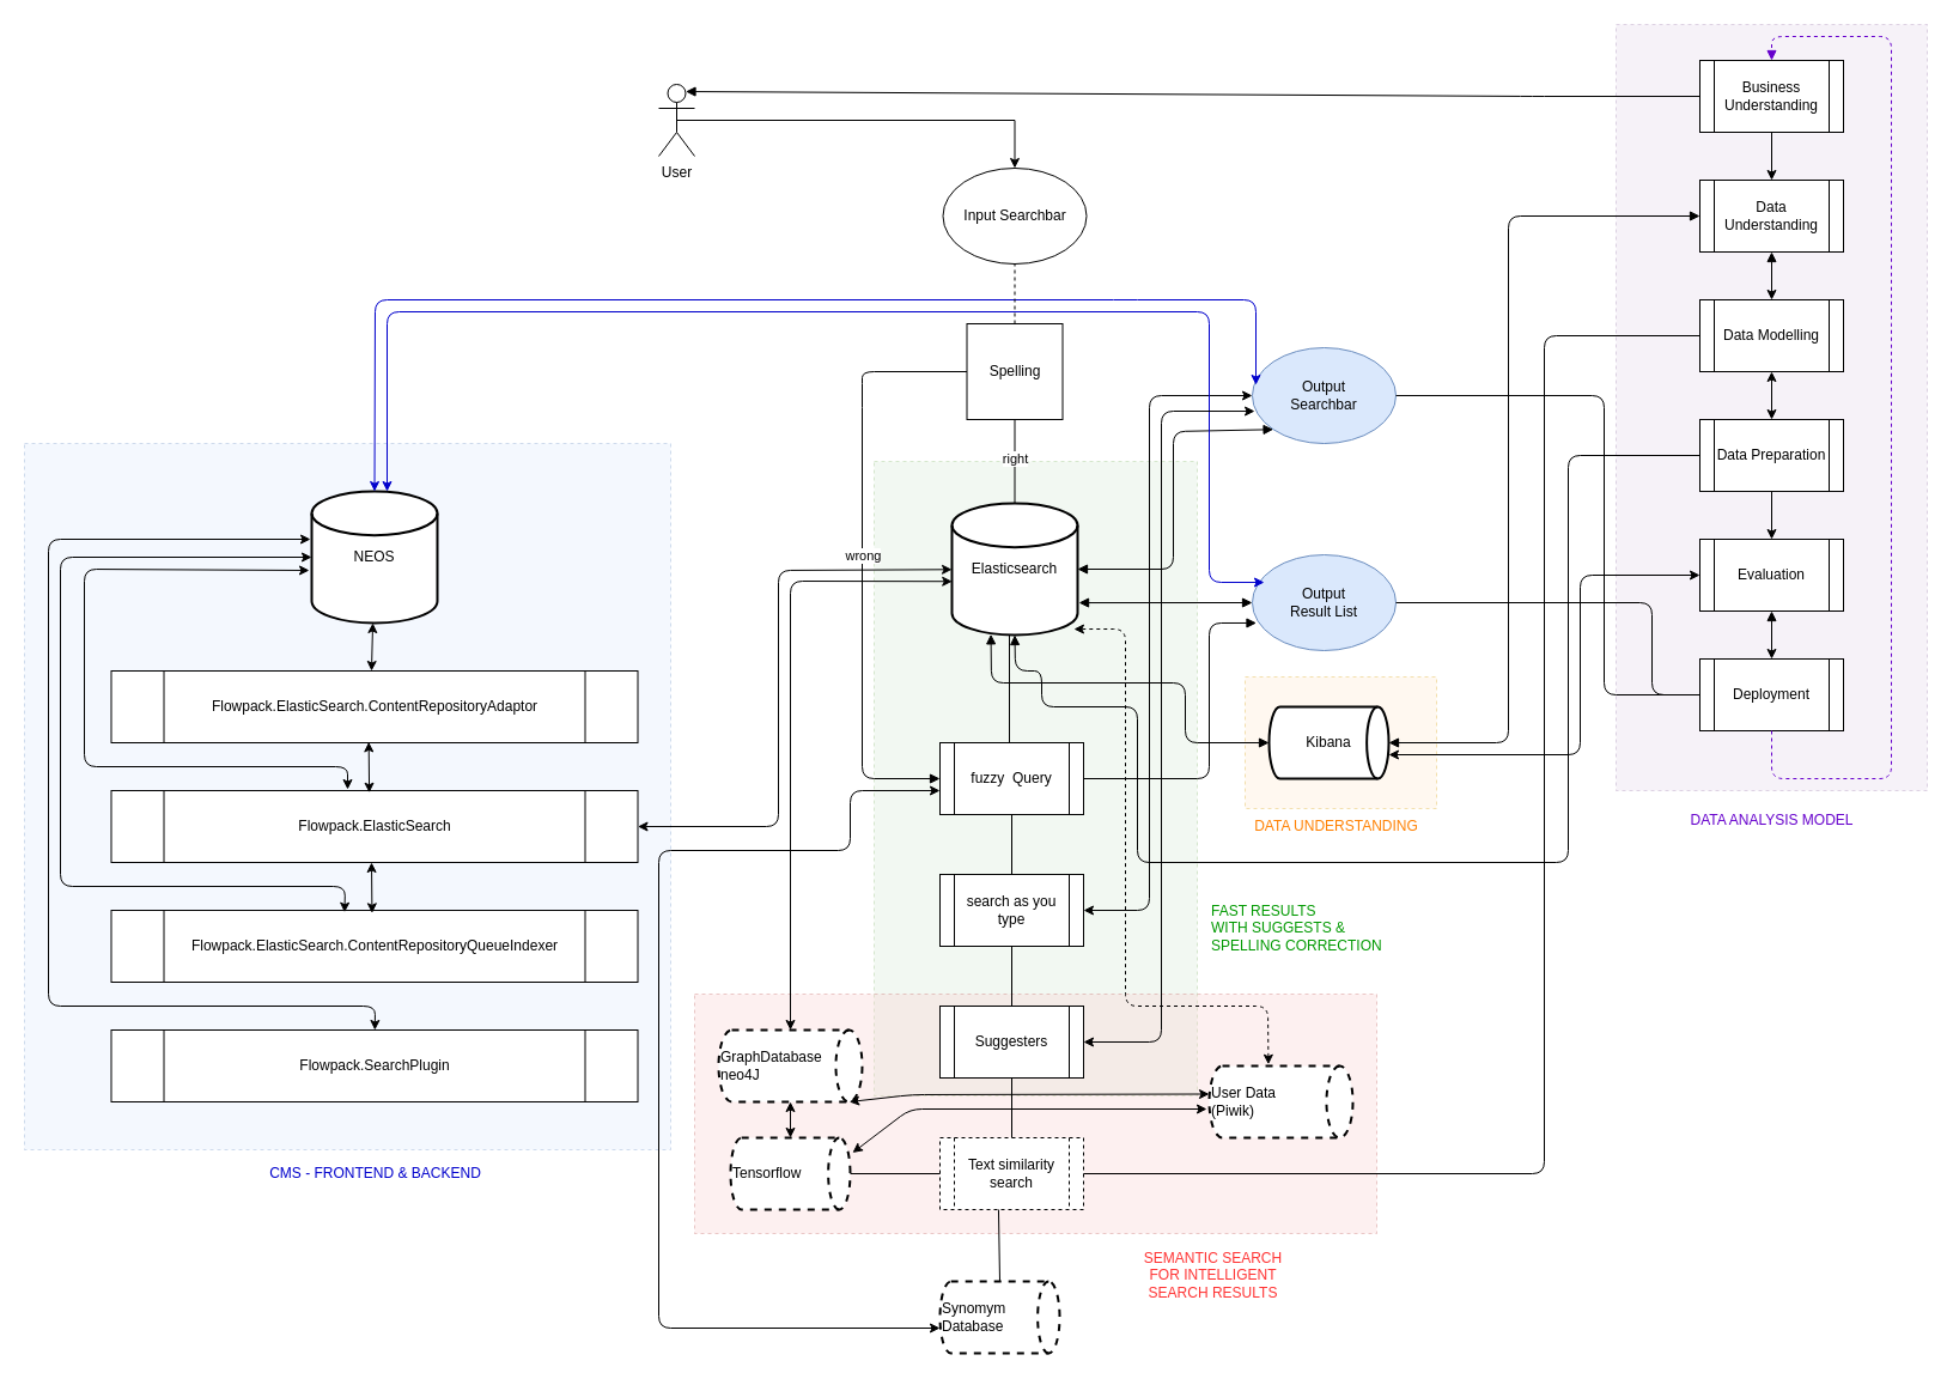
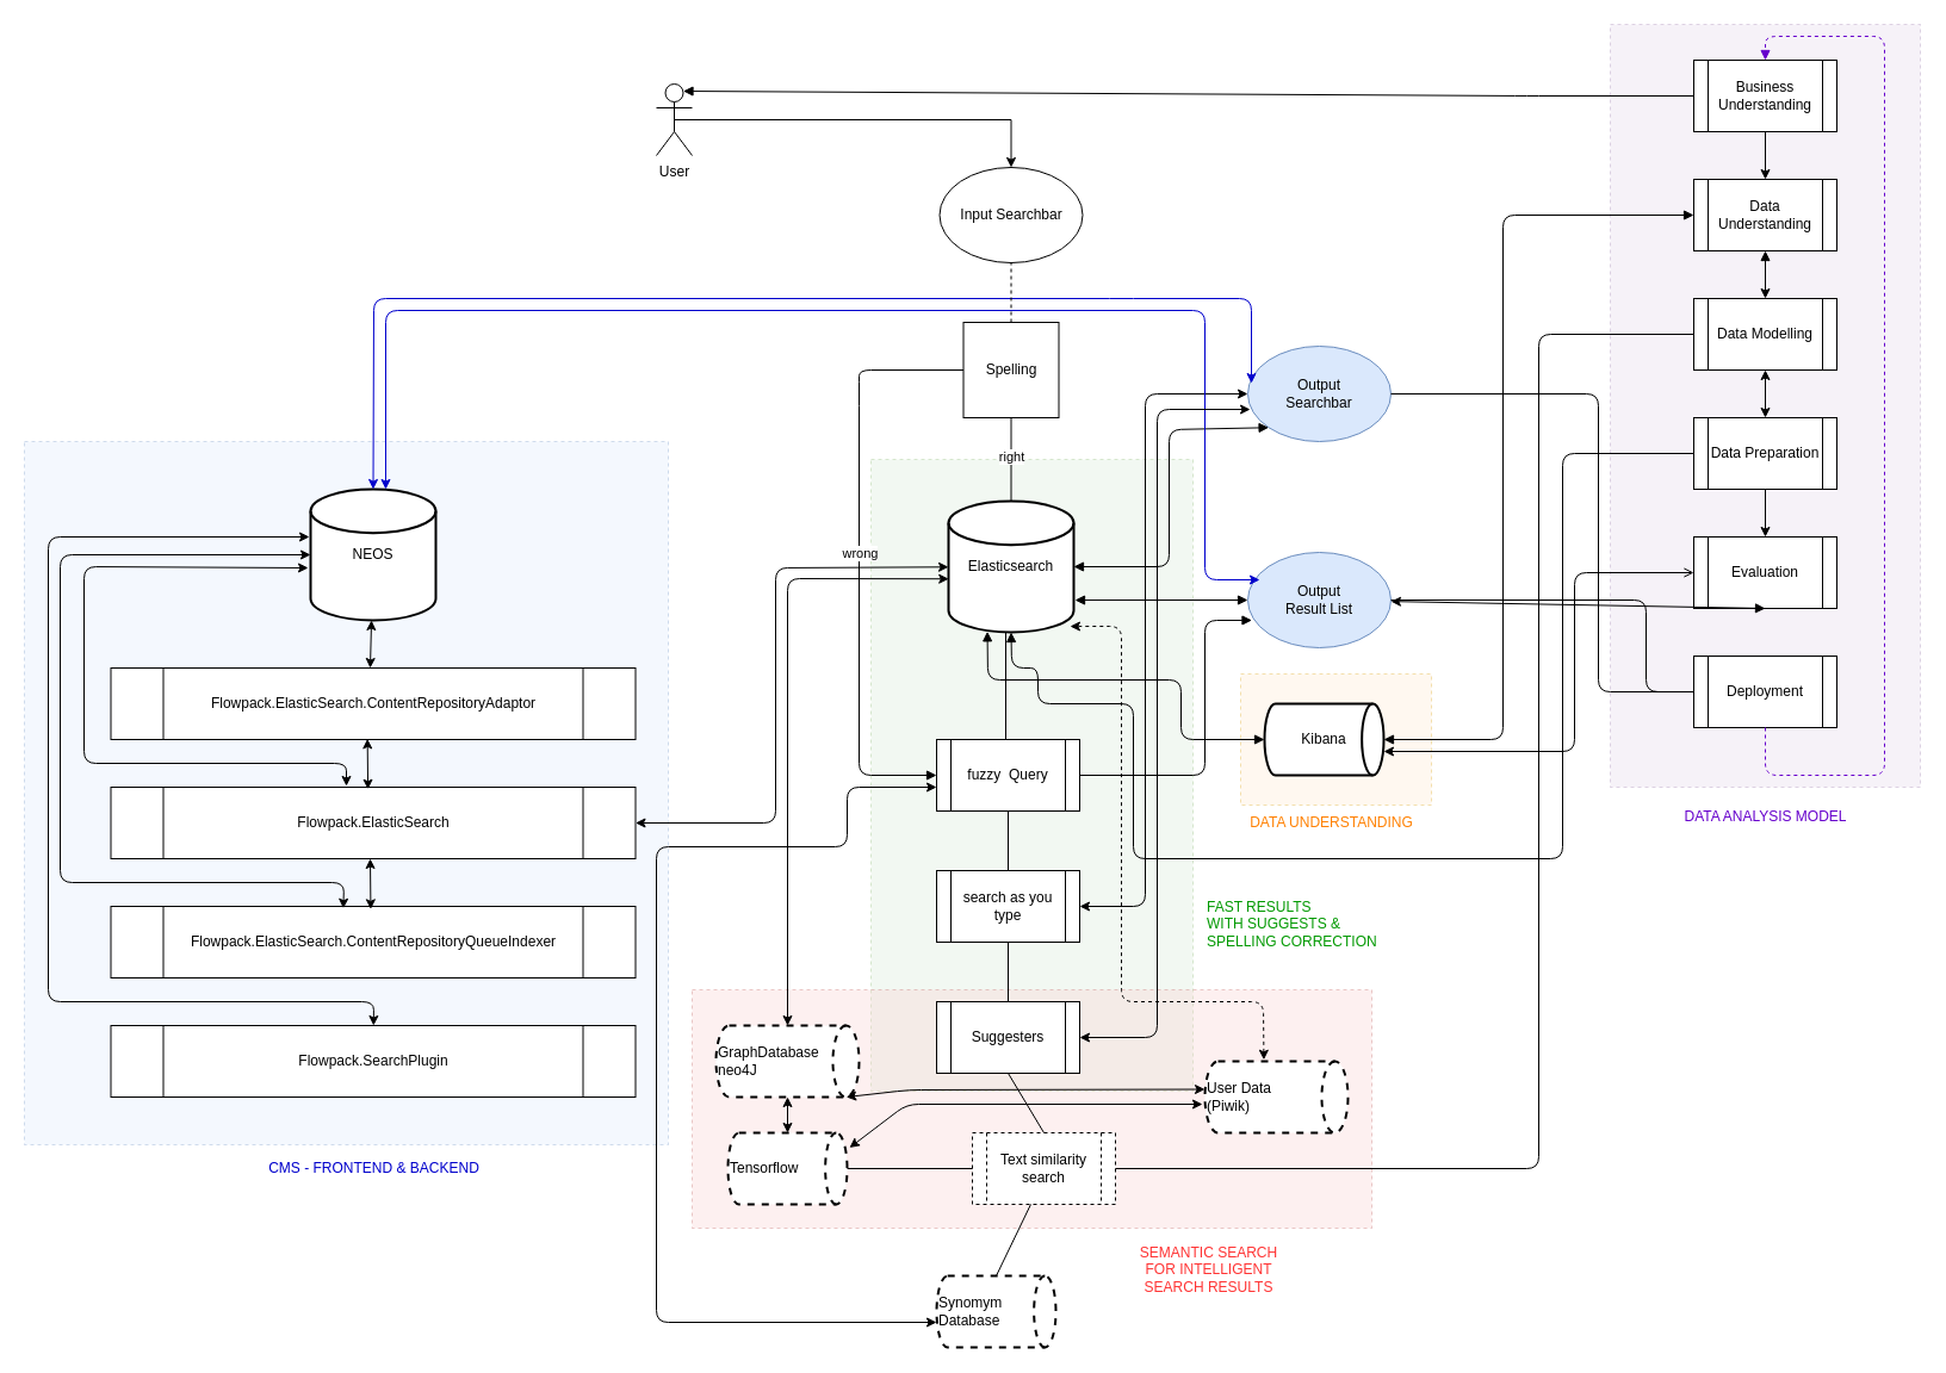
- <mxCell id="82" value="" style="endArrow=classic;startArrow=classic;html=1;entryX=0;entryY=0.5;entryDx=0;entryDy=0;" edge="1" parent="1" source="41" target="34"><mxGeometry width="50" height="50" relative="1" as="geometry"><mxPoint x="1260" y="580" as="sourcePoint" /><mxPoint x="1310" y="530" as="targetPoint" /><Array as="points"><mxPoint x="1160" y="630" /><mxPoint x="1320" y="630" /><mxPoint x="1320" y="480" /></Array></mxGeometry></mxCell>
+ <mxCell id="82" value="" style="endArrow=open;startArrow=classic;html=1;entryX=0;entryY=0.5;entryDx=0;entryDy=0;" edge="1" parent="1" source="41" target="34"><mxGeometry width="50" height="50" relative="1" as="geometry"><mxPoint x="1260" y="580" as="sourcePoint" /><mxPoint x="1310" y="530" as="targetPoint" /><Array as="points"><mxPoint x="1160" y="630" /><mxPoint x="1320" y="630" /><mxPoint x="1320" y="480" /></Array></mxGeometry></mxCell>
- <mxCell id="39" value="" style="endArrow=classic;html=1;fontColor=#FF3333;exitX=0.5;exitY=1;exitDx=0;exitDy=0;startArrow=block;startFill=1;" parent="1" source="34" target="35" edge="1"><mxGeometry width="50" height="50" relative="1" as="geometry"><mxPoint x="1310" y="410" as="sourcePoint" /><mxPoint x="1360" y="360" as="targetPoint" /></mxGeometry></mxCell>
+ <mxCell id="39" value="" style="endArrow=classic;html=1;fontColor=#FF3333;exitX=0.5;exitY=1;exitDx=0;exitDy=0;startArrow=block;startFill=1;" parent="1" source="34" target="23" edge="1"><mxGeometry width="50" height="50" relative="1" as="geometry"><mxPoint x="1310" y="410" as="sourcePoint" /><mxPoint x="1360" y="360" as="targetPoint" /></mxGeometry></mxCell>
- <mxCell id="17" value="Text similarity search" style="shape=process;whiteSpace=wrap;html=1;backgroundOutline=1;dashed=1;" parent="1" vertex="1"><mxGeometry x="785" y="950" width="120" height="60" as="geometry" /></mxCell>
+ <mxCell id="17" value="Text similarity search" style="shape=process;whiteSpace=wrap;html=1;backgroundOutline=1;dashed=1;" parent="1" vertex="1"><mxGeometry x="815" y="950" width="120" height="60" as="geometry" /></mxCell>
